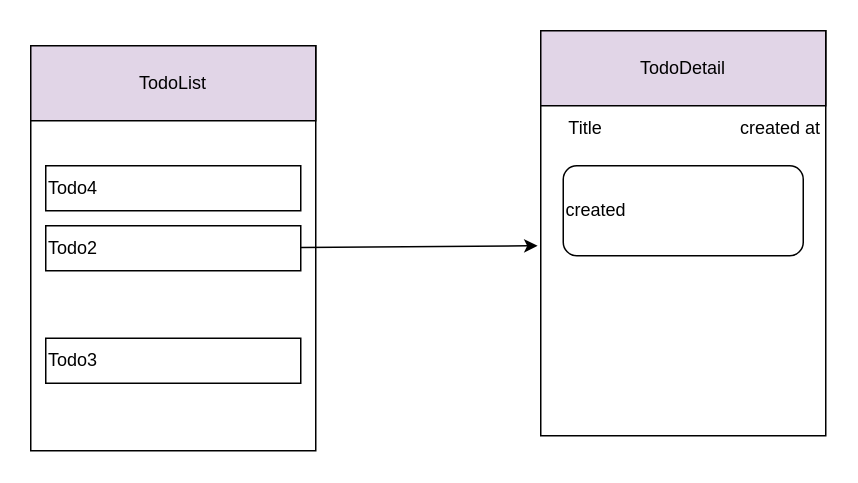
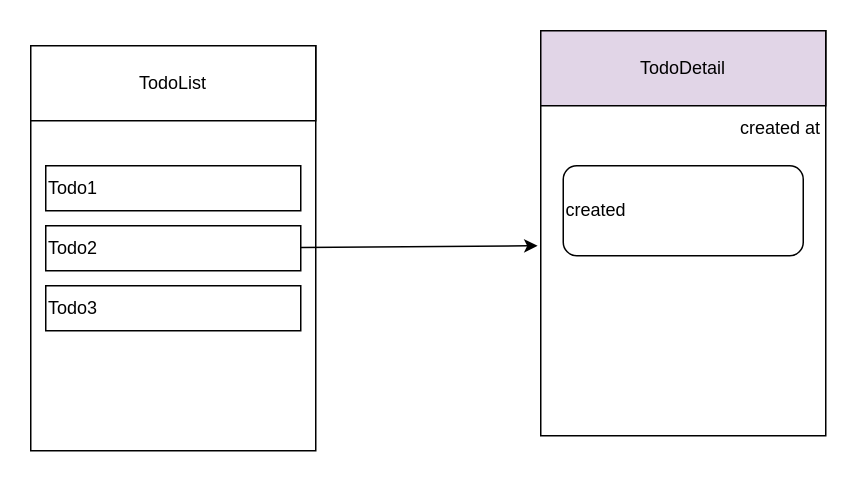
- <mxCell id="4" value="TodoList" style="rounded=0;whiteSpace=wrap;html=1;fillColor=#e1d5e7;" vertex="1" parent="1"><mxGeometry x="20" y="30" width="190" height="50" as="geometry" /></mxCell>
+ <mxCell id="4" value="TodoList" style="rounded=0;whiteSpace=wrap;html=1;" vertex="1" parent="1"><mxGeometry x="20" y="30" width="190" height="50" as="geometry" /></mxCell>
- <mxCell id="6" value="Title" style="text;html=1;strokeColor=none;fillColor=none;align=center;verticalAlign=middle;whiteSpace=wrap;rounded=0;" vertex="1" parent="1"><mxGeometry x="360" y="70" width="60" height="30" as="geometry" /></mxCell>
- <mxCell id="8" value="Todo4" style="rounded=0;whiteSpace=wrap;html=1;align=left;" vertex="1" parent="1"><mxGeometry x="30" y="110" width="170" height="30" as="geometry" /></mxCell>
+ <mxCell id="8" value="Todo1" style="rounded=0;whiteSpace=wrap;html=1;align=left;" vertex="1" parent="1"><mxGeometry x="30" y="110" width="170" height="30" as="geometry" /></mxCell>
- <mxCell id="11" value="Todo3" style="rounded=0;whiteSpace=wrap;html=1;align=left;" vertex="1" parent="1"><mxGeometry x="30" y="225" width="170" height="30" as="geometry" /></mxCell>
+ <mxCell id="11" value="Todo3" style="rounded=0;whiteSpace=wrap;html=1;align=left;" vertex="1" parent="1"><mxGeometry x="30" y="190" width="170" height="30" as="geometry" /></mxCell>
